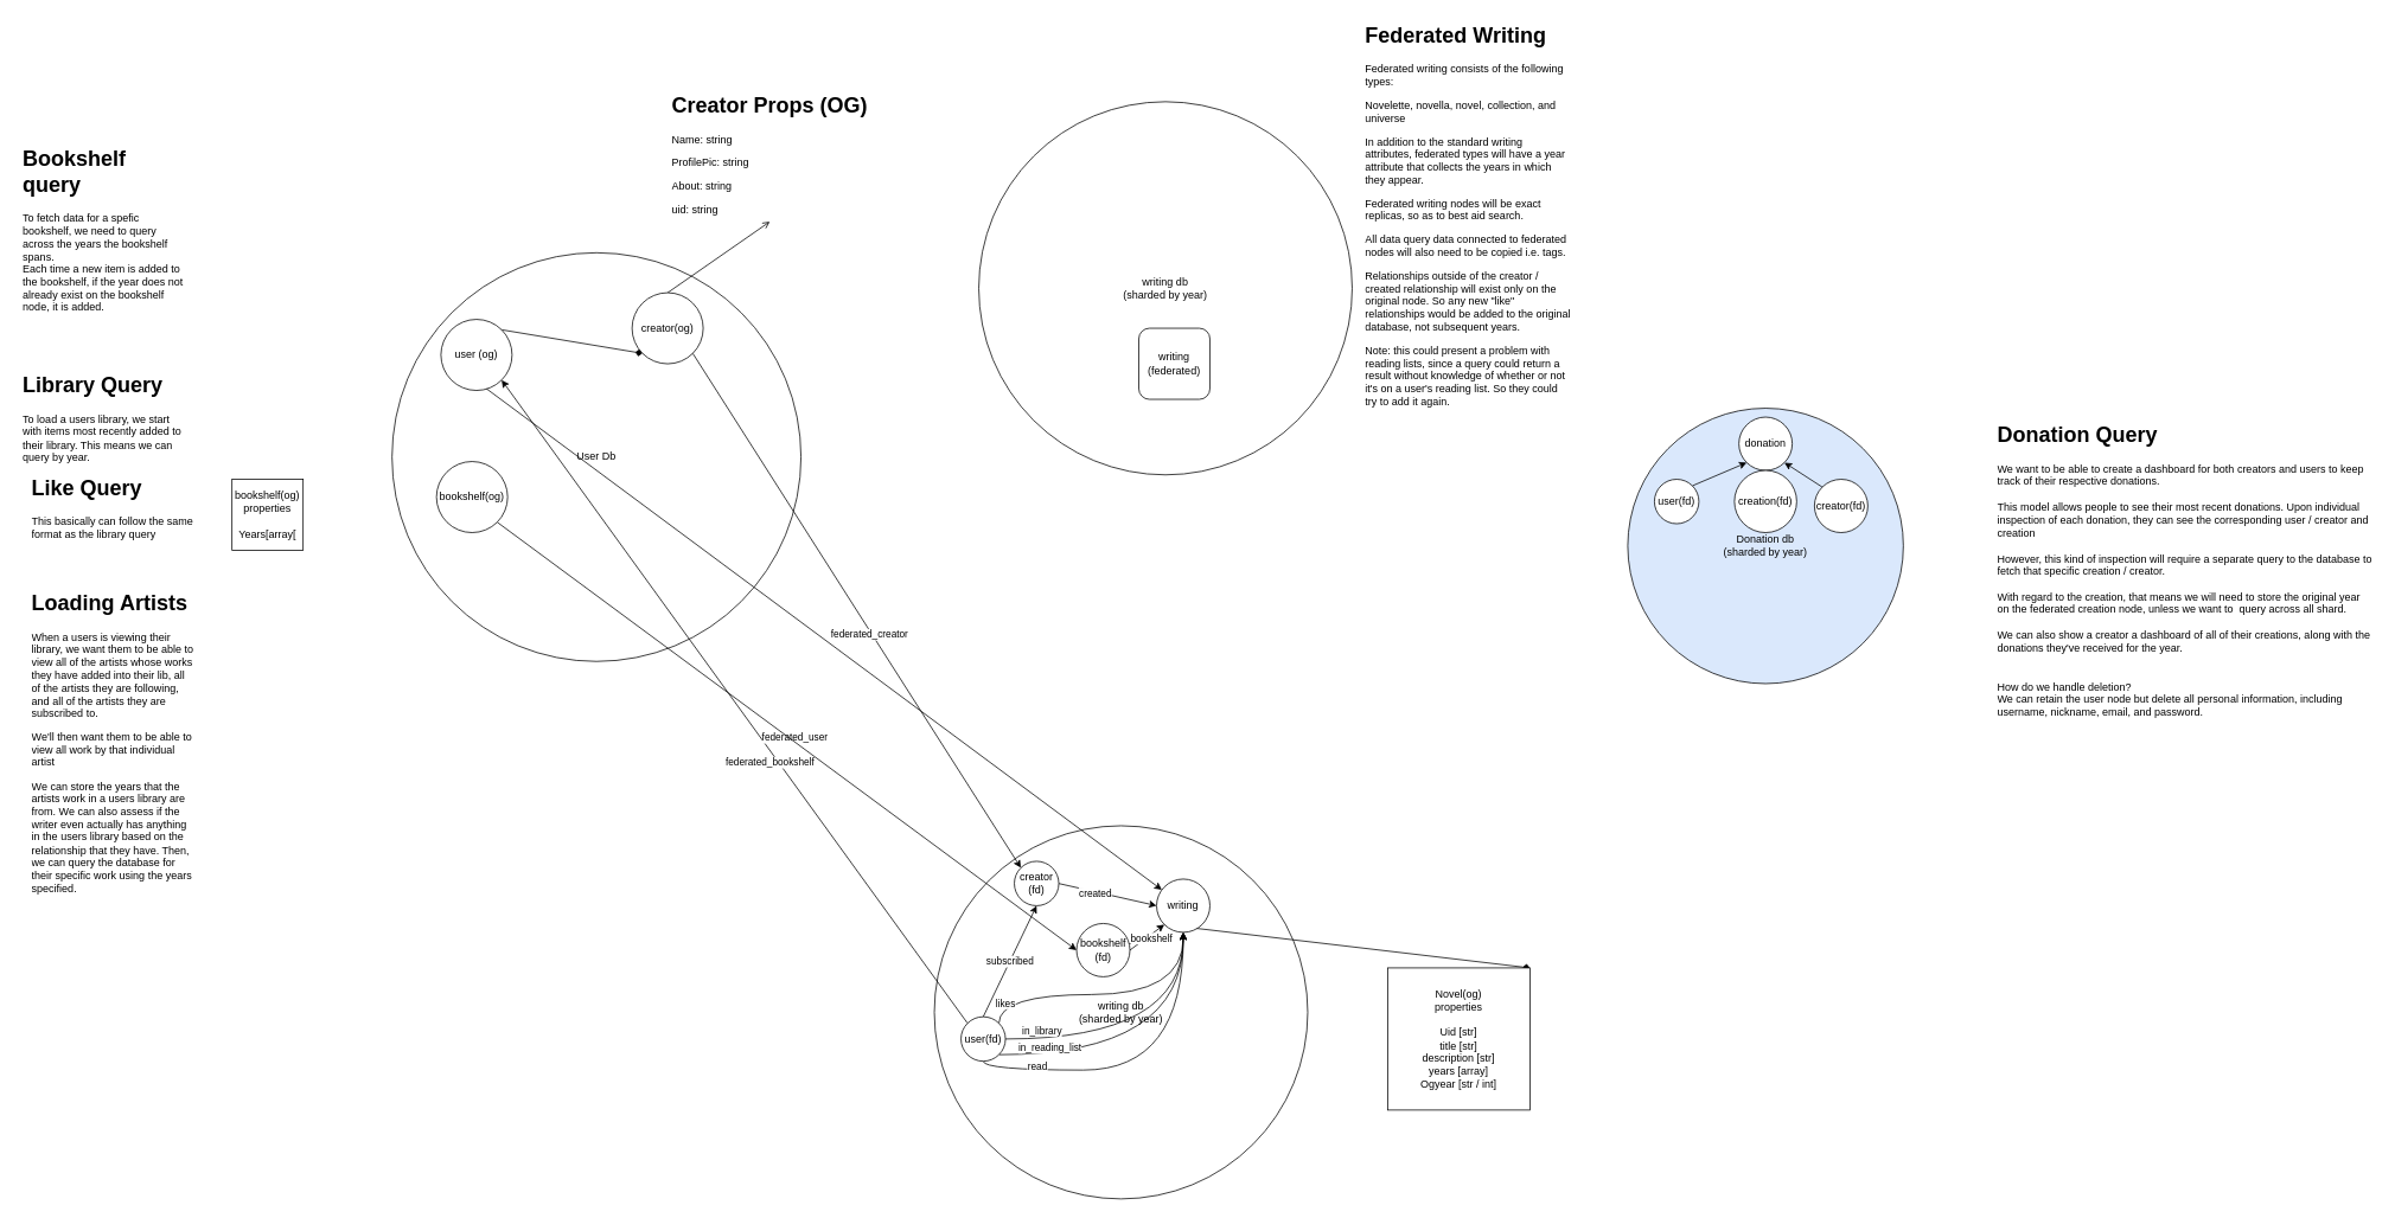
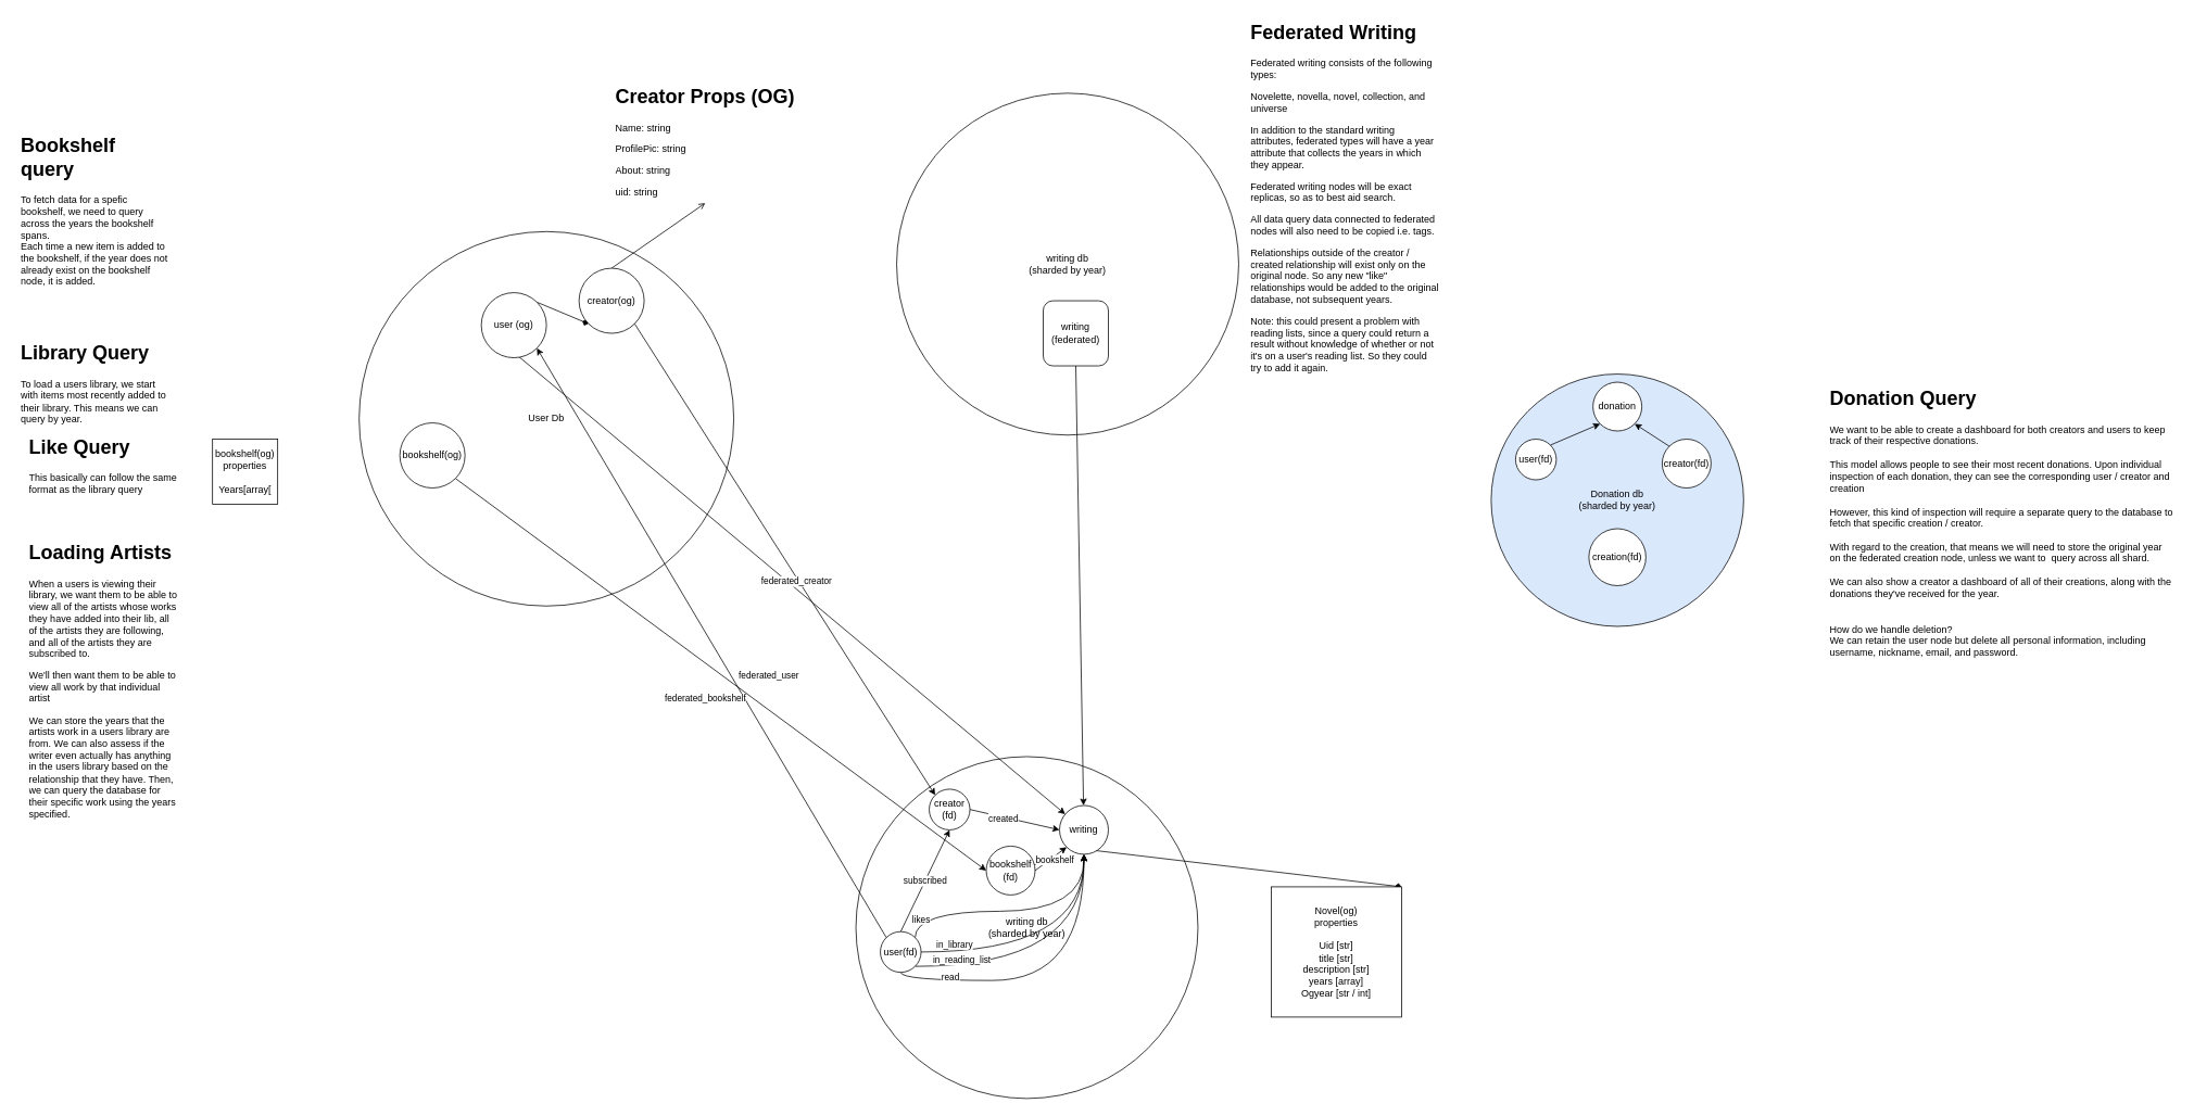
- <mxCell id="30" value="user (og)" style="ellipse;whiteSpace=wrap;html=1;aspect=fixed;" parent="1" vertex="1"><mxGeometry x="495" y="359" width="80" height="80" as="geometry" /></mxCell>
+ <mxCell id="30" value="user (og)" style="ellipse;whiteSpace=wrap;html=1;aspect=fixed;" parent="1" vertex="1"><mxGeometry x="590" y="359" width="80" height="80" as="geometry" /></mxCell>
+ <mxCell id="7" style="edgeStyle=none;html=1;exitX=0.5;exitY=1;exitDx=0;exitDy=0;" parent="1" source="8" target="5" edge="1"><mxGeometry relative="1" as="geometry" /></mxCell>
- <mxCell id="27" value="creation(fd)" style="ellipse;whiteSpace=wrap;html=1;aspect=fixed;" parent="1" vertex="1"><mxGeometry x="1950" y="529" width="70" height="70" as="geometry" /></mxCell>
+ <mxCell id="27" value="creation(fd)" style="ellipse;whiteSpace=wrap;html=1;aspect=fixed;" parent="1" vertex="1"><mxGeometry x="1950" y="649" width="70" height="70" as="geometry" /></mxCell>
